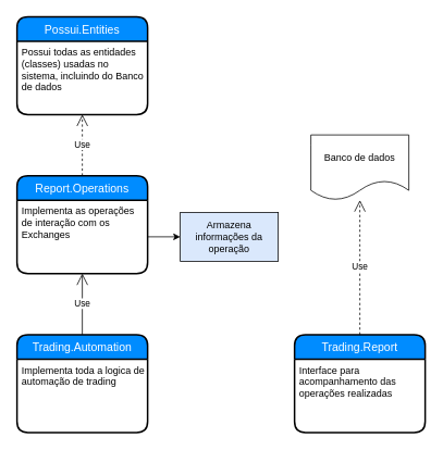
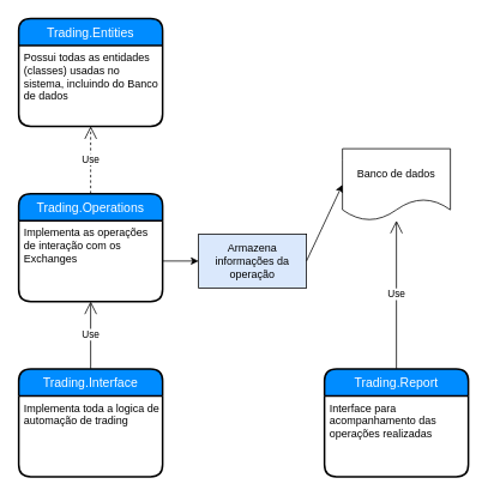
- <mxCell id="4" value="Possui.Entities" style="swimlane;childLayout=stackLayout;horizontal=1;startSize=30;horizontalStack=0;fillColor=#008cff;fontColor=#FFFFFF;rounded=1;fontSize=14;fontStyle=0;strokeWidth=2;resizeParent=0;resizeLast=1;shadow=0;dashed=0;align=center;html=0;" vertex="1" parent="1"><mxGeometry x="20" y="20" width="160" height="120" as="geometry" /></mxCell>
+ <mxCell id="4" value="Trading.Entities" style="swimlane;childLayout=stackLayout;horizontal=1;startSize=30;horizontalStack=0;fillColor=#008cff;fontColor=#FFFFFF;rounded=1;fontSize=14;fontStyle=0;strokeWidth=2;resizeParent=0;resizeLast=1;shadow=0;dashed=0;align=center;html=0;" vertex="1" parent="1"><mxGeometry x="20" y="20" width="160" height="120" as="geometry" /></mxCell>
- <mxCell id="2" value="Report.Operations" style="swimlane;childLayout=stackLayout;horizontal=1;startSize=30;horizontalStack=0;fillColor=#008cff;fontColor=#FFFFFF;rounded=1;fontSize=14;fontStyle=0;strokeWidth=2;resizeParent=0;resizeLast=1;shadow=0;dashed=0;align=center;" vertex="1" parent="1"><mxGeometry x="20" y="215" width="160" height="120" as="geometry"><mxRectangle x="40" y="40" width="160" height="30" as="alternateBounds" /></mxGeometry></mxCell>
+ <mxCell id="2" value="Trading.Operations" style="swimlane;childLayout=stackLayout;horizontal=1;startSize=30;horizontalStack=0;fillColor=#008cff;fontColor=#FFFFFF;rounded=1;fontSize=14;fontStyle=0;strokeWidth=2;resizeParent=0;resizeLast=1;shadow=0;dashed=0;align=center;" vertex="1" parent="1"><mxGeometry x="20" y="215" width="160" height="120" as="geometry"><mxRectangle x="40" y="40" width="160" height="30" as="alternateBounds" /></mxGeometry></mxCell>
+ <mxCell id="13" value="" style="endArrow=classic;html=1;exitX=1;exitY=0.5;exitDx=0;exitDy=0;entryX=0;entryY=0.5;entryDx=0;entryDy=0;" edge="1" parent="1" source="11" target="10"><mxGeometry width="50" height="50" relative="1" as="geometry"><mxPoint x="340" y="330" as="sourcePoint" /><mxPoint x="390" y="280" as="targetPoint" /></mxGeometry></mxCell>
- <mxCell id="16" value="Use" style="endArrow=open;endSize=12;dashed=1;html=1;exitX=0.5;exitY=0;exitDx=0;exitDy=0;" edge="1" parent="1" source="14" target="10"><mxGeometry width="160" relative="1" as="geometry"><mxPoint x="360" y="370" as="sourcePoint" /><mxPoint x="442" y="320" as="targetPoint" /></mxGeometry></mxCell>
+ <mxCell id="16" value="Use" style="endArrow=open;endSize=12;dashed=0;html=1;exitX=0.5;exitY=0;exitDx=0;exitDy=0;" edge="1" parent="1" source="14" target="10"><mxGeometry width="160" relative="1" as="geometry"><mxPoint x="360" y="370" as="sourcePoint" /><mxPoint x="442" y="320" as="targetPoint" /></mxGeometry></mxCell>
- <mxCell id="6" value="Trading.Automation" style="swimlane;childLayout=stackLayout;horizontal=1;startSize=30;horizontalStack=0;fillColor=#008cff;fontColor=#FFFFFF;rounded=1;fontSize=14;fontStyle=0;strokeWidth=2;resizeParent=0;resizeLast=1;shadow=0;dashed=0;align=center;html=0;" vertex="1" parent="1"><mxGeometry x="20" y="410" width="160" height="120" as="geometry" /></mxCell>
+ <mxCell id="6" value="Trading.Interface" style="swimlane;childLayout=stackLayout;horizontal=1;startSize=30;horizontalStack=0;fillColor=#008cff;fontColor=#FFFFFF;rounded=1;fontSize=14;fontStyle=0;strokeWidth=2;resizeParent=0;resizeLast=1;shadow=0;dashed=0;align=center;html=0;" vertex="1" parent="1"><mxGeometry x="20" y="410" width="160" height="120" as="geometry" /></mxCell>
